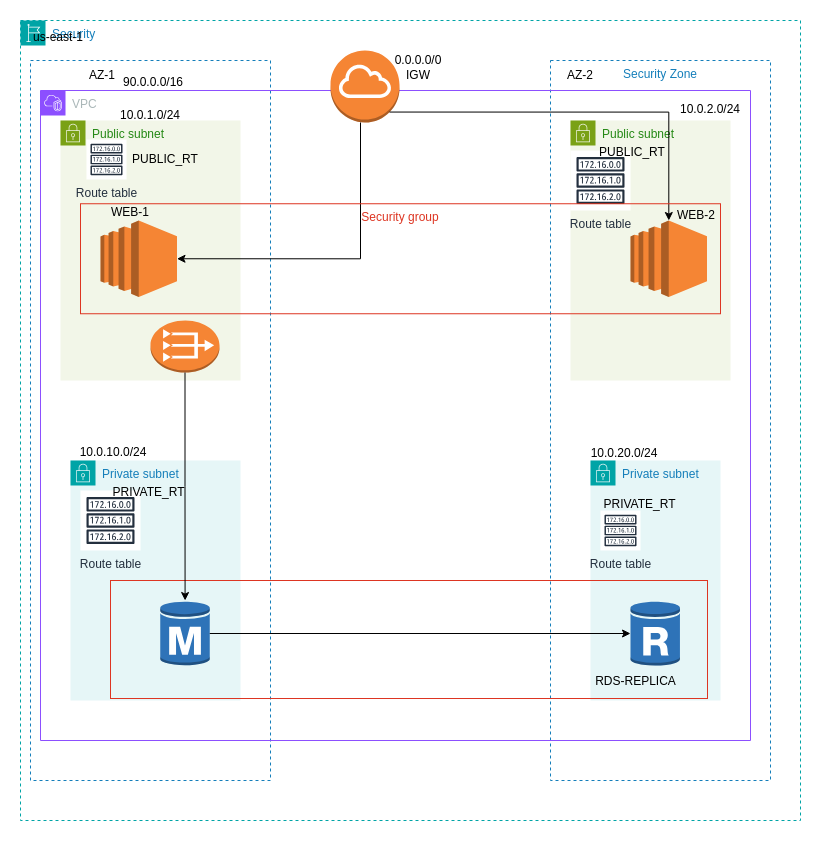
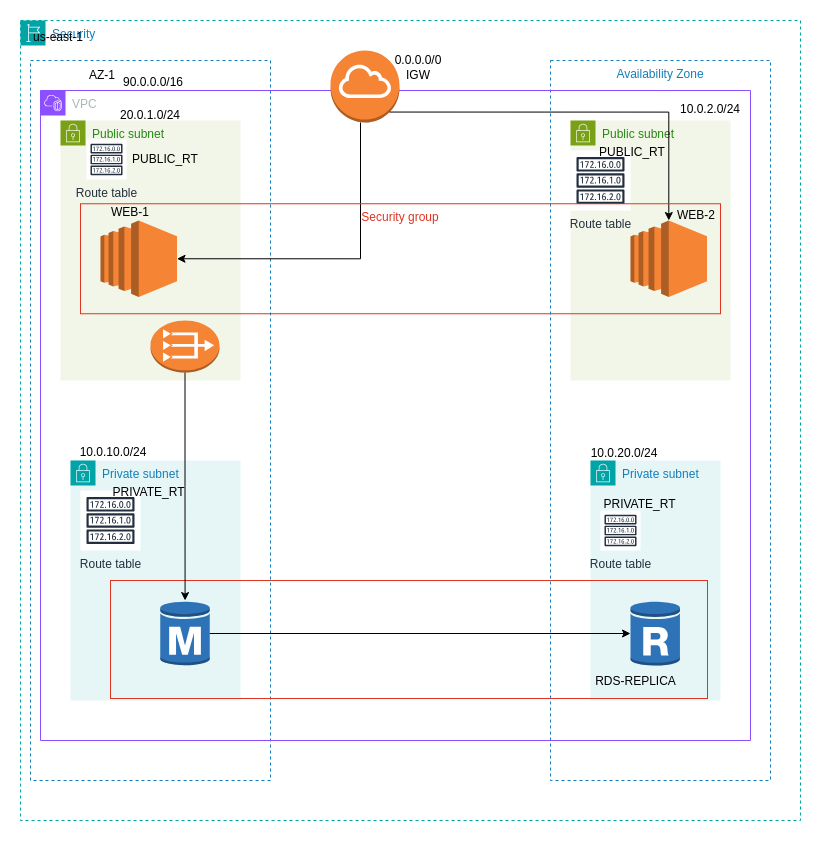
- <mxCell id="4" value="Security Zone" style="fillColor=none;strokeColor=#147EBA;dashed=1;verticalAlign=top;fontStyle=0;fontColor=#147EBA;whiteSpace=wrap;html=1;" vertex="1" parent="2"><mxGeometry x="530" y="40" width="220" height="720" as="geometry" /></mxCell>
+ <mxCell id="4" value="Availability Zone" style="fillColor=none;strokeColor=#147EBA;dashed=1;verticalAlign=top;fontStyle=0;fontColor=#147EBA;whiteSpace=wrap;html=1;" vertex="1" parent="2"><mxGeometry x="530" y="40" width="220" height="720" as="geometry" /></mxCell>
- <mxCell id="31" value="AZ-2" style="text;html=1;align=center;verticalAlign=middle;whiteSpace=wrap;rounded=0;" vertex="1" parent="2"><mxGeometry x="530" y="40" width="60" height="30" as="geometry" /></mxCell>
- <mxCell id="34" value="10.0.1.0/24" style="text;html=1;align=center;verticalAlign=middle;whiteSpace=wrap;rounded=0;" vertex="1" parent="2"><mxGeometry x="97" y="80" width="66" height="30" as="geometry" /></mxCell>
+ <mxCell id="34" value="20.0.1.0/24" style="text;html=1;align=center;verticalAlign=middle;whiteSpace=wrap;rounded=0;" vertex="1" parent="2"><mxGeometry x="97" y="80" width="66" height="30" as="geometry" /></mxCell>
